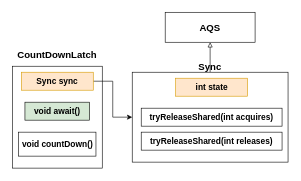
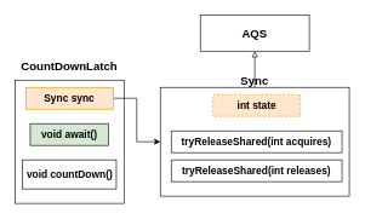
- <mxCell id="9" value="&lt;b&gt;&lt;font style=&quot;font-size: 14px&quot;&gt;int state&lt;/font&gt;&lt;/b&gt;" style="rounded=0;whiteSpace=wrap;html=1;fillColor=#ffe6cc;strokeColor=#d79b00;" parent="1" vertex="1"><mxGeometry x="292.5" y="130" width="120" height="30" as="geometry" /></mxCell>
+ <mxCell id="9" value="&lt;b&gt;&lt;font style=&quot;font-size: 14px&quot;&gt;int state&lt;/font&gt;&lt;/b&gt;" style="rounded=0;whiteSpace=wrap;html=1;fillColor=#ffe6cc;strokeColor=#d79b00;dashed=1;" parent="1" vertex="1"><mxGeometry x="292.5" y="130" width="120" height="30" as="geometry" /></mxCell>
